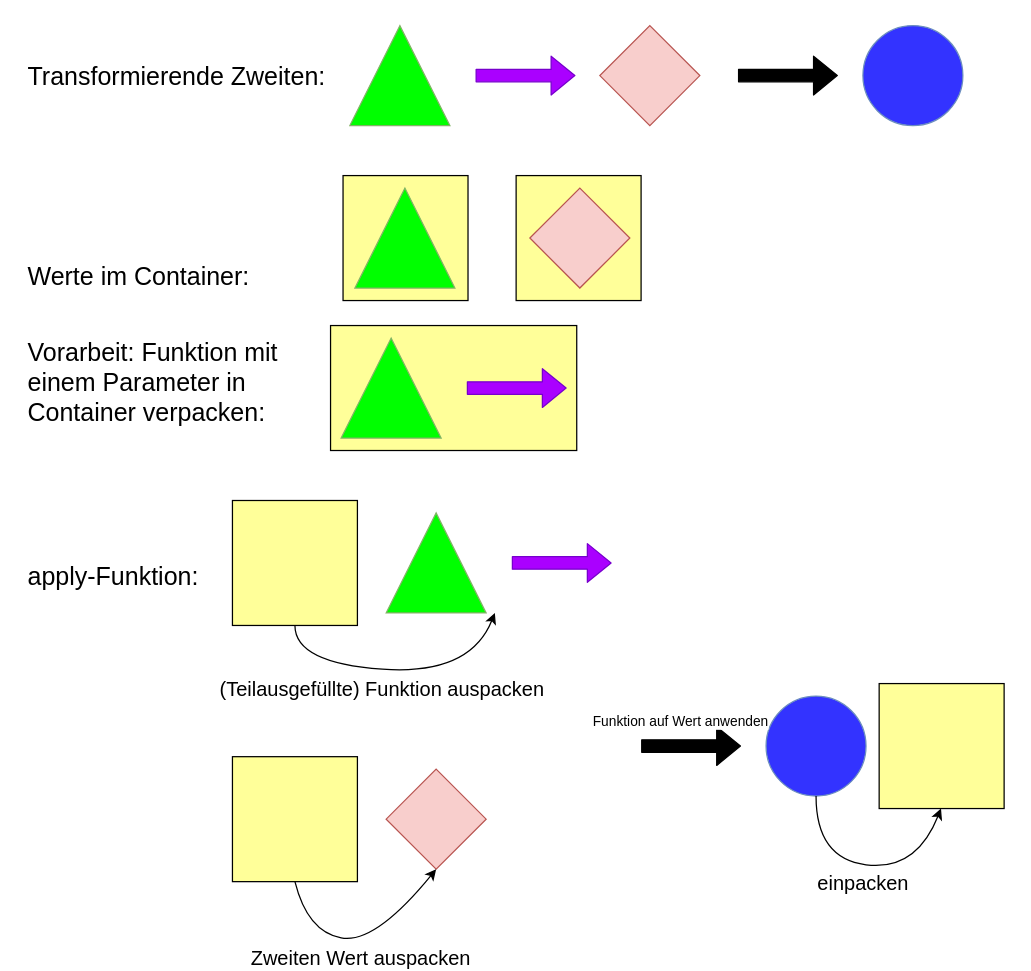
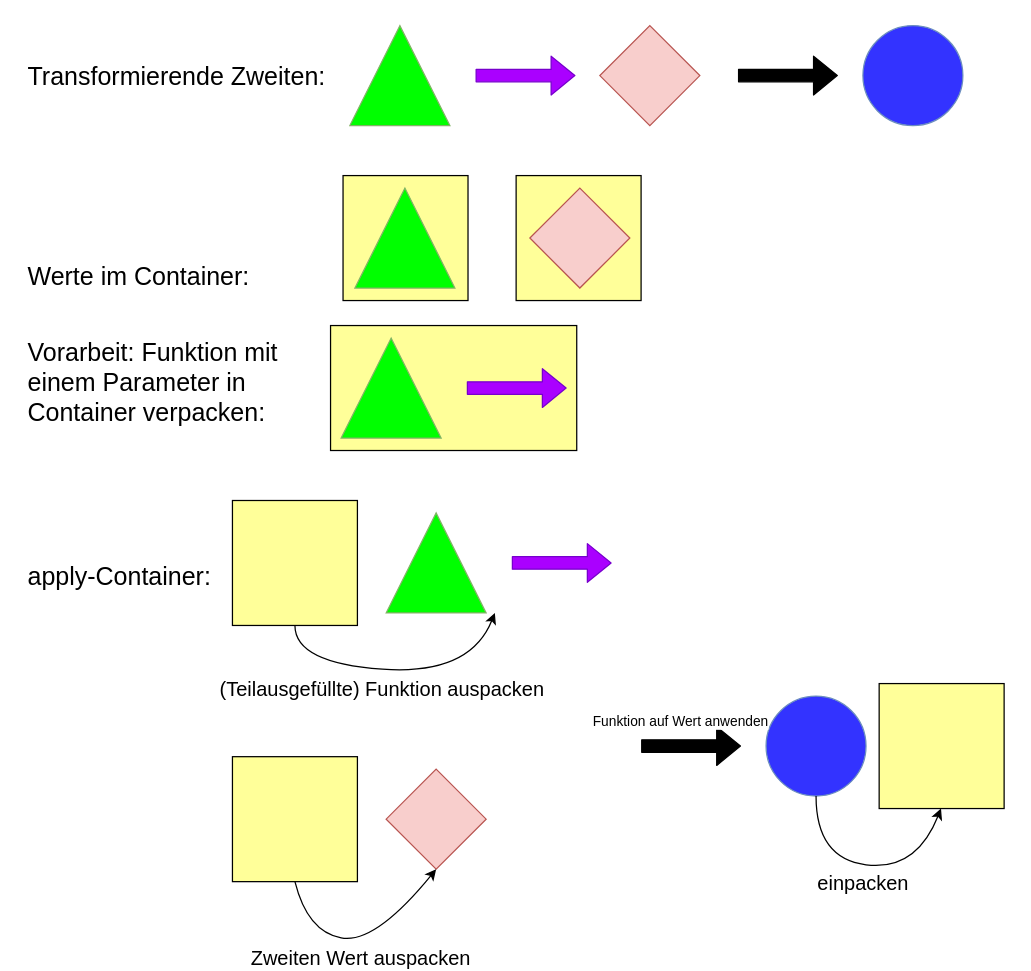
- <mxCell id="8" value="&lt;font style=&quot;font-size: 20px&quot;&gt;apply-Funktion:&lt;/font&gt;" style="text;html=1;strokeColor=none;fillColor=none;align=left;verticalAlign=middle;whiteSpace=wrap;rounded=0;" parent="1" vertex="1"><mxGeometry x="20" y="450" width="200" height="20" as="geometry" /></mxCell>
+ <mxCell id="8" value="&lt;font style=&quot;font-size: 20px&quot;&gt;apply-Container:&lt;/font&gt;" style="text;html=1;strokeColor=none;fillColor=none;align=left;verticalAlign=middle;whiteSpace=wrap;rounded=0;" parent="1" vertex="1"><mxGeometry x="20" y="450" width="200" height="20" as="geometry" /></mxCell>
